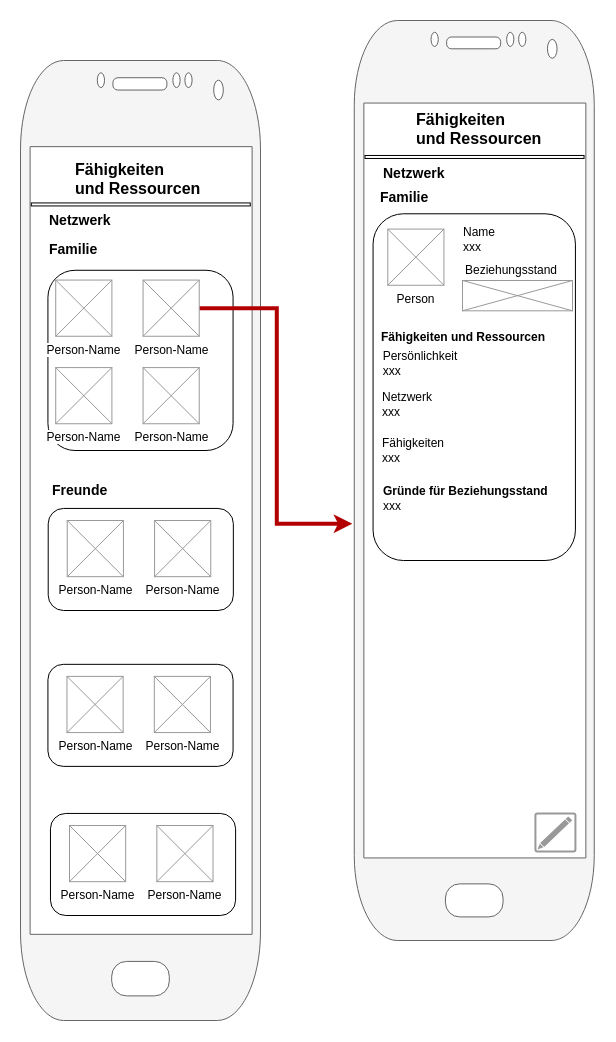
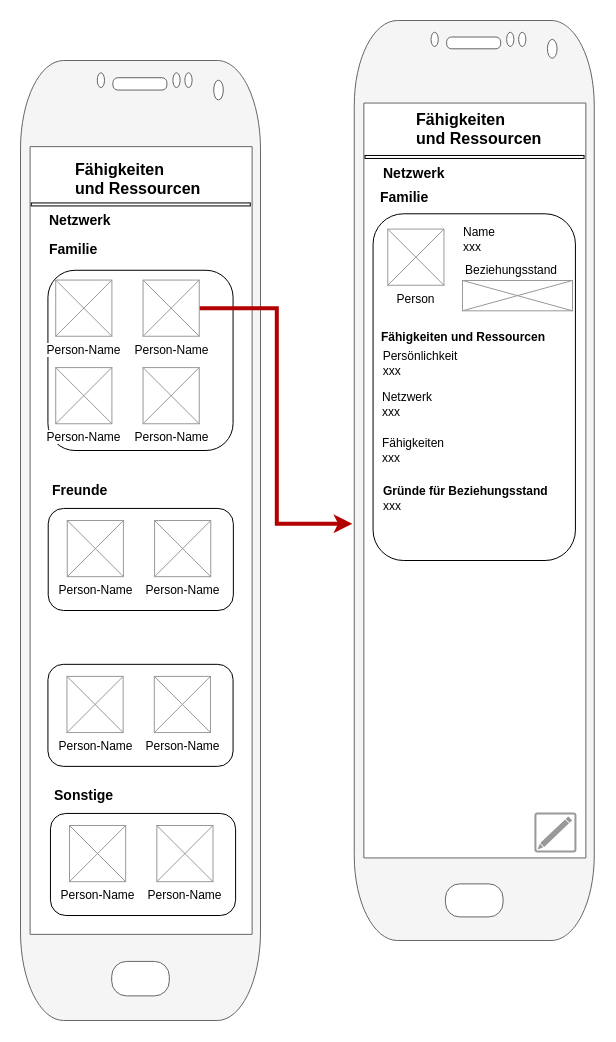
+ <mxCell id="33" value="&lt;b&gt;&lt;font style=&quot;font-size: 14px&quot;&gt;Sonstige&lt;/font&gt;&lt;/b&gt;" style="text;html=1;" vertex="1" parent="1"><mxGeometry x="52.21" y="780" width="72.96" height="20.42" as="geometry" /></mxCell>
